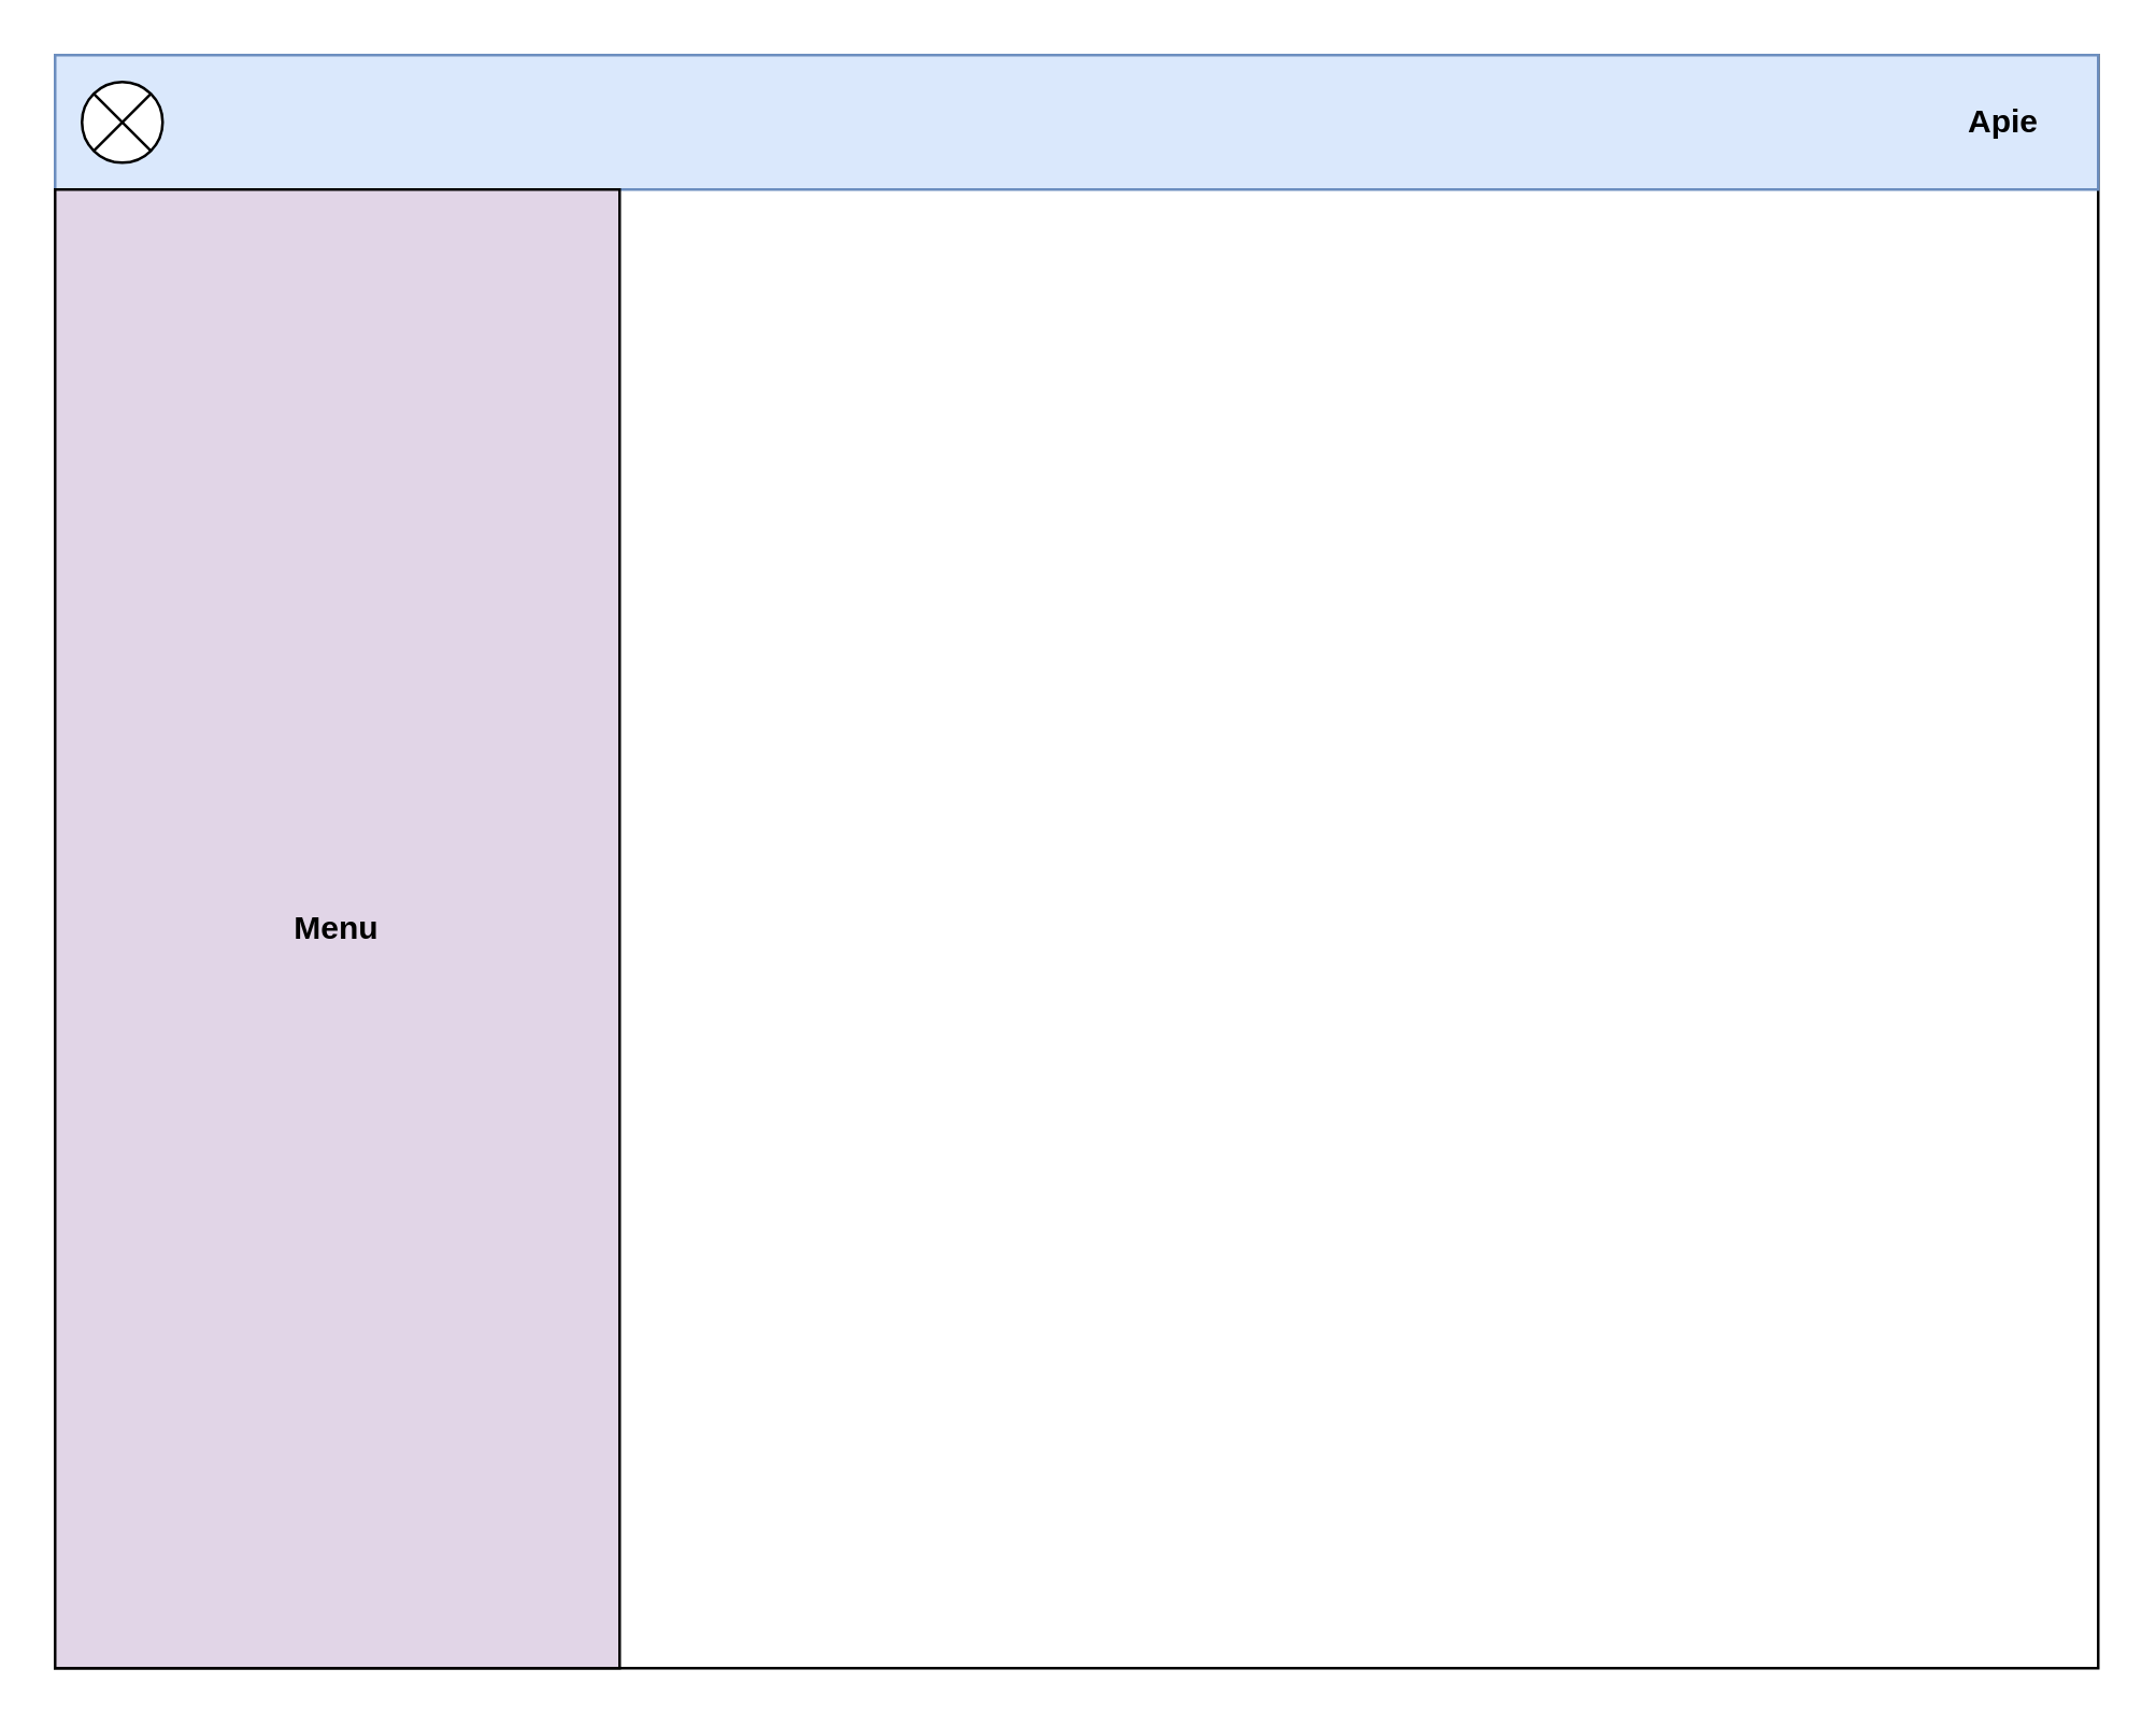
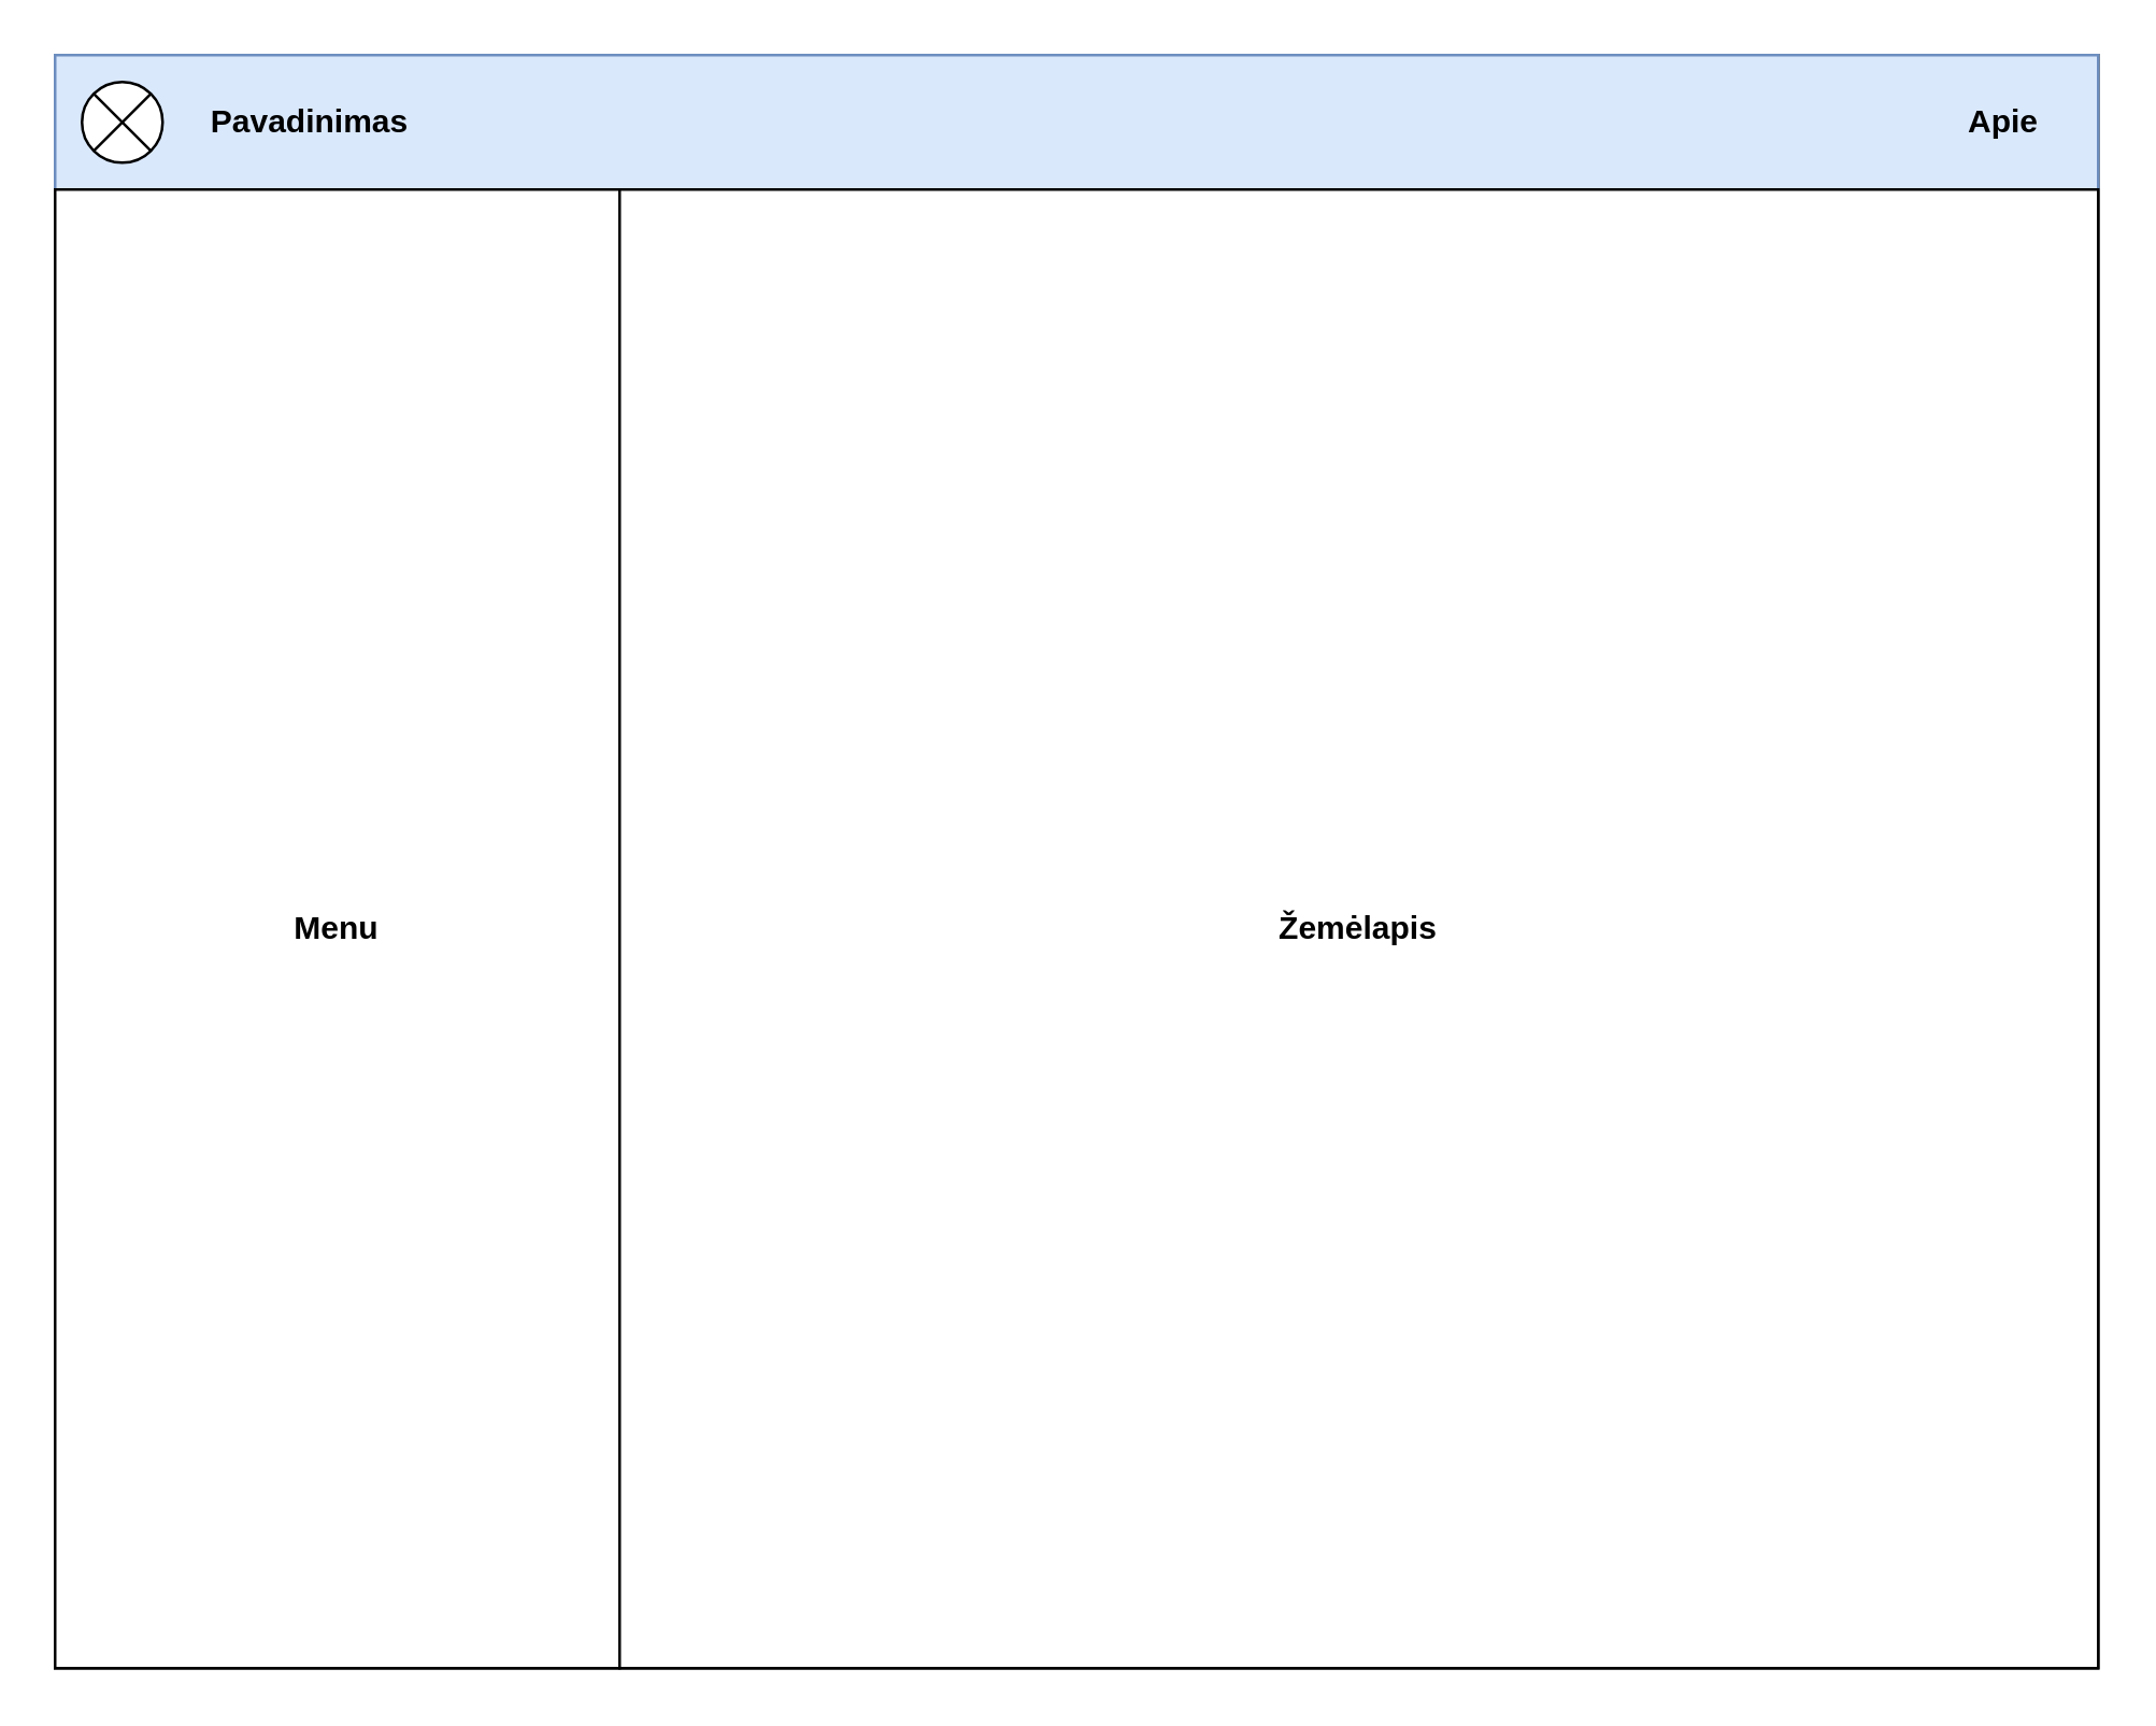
+ <mxCell id="4" value="Pavadinimas" style="text;html=1;align=center;verticalAlign=middle;whiteSpace=wrap;rounded=0;fontStyle=1" vertex="1" parent="1"><mxGeometry x="70" y="30" width="90" height="30" as="geometry" /></mxCell>
- <mxCell id="7" value="Menu" style="rounded=0;whiteSpace=wrap;html=1;fontStyle=1;fillColor=#e1d5e7;" vertex="1" parent="1"><mxGeometry x="20" y="70" width="210" height="550" as="geometry" /></mxCell>
+ <mxCell id="7" value="Menu" style="rounded=0;whiteSpace=wrap;html=1;fontStyle=1" vertex="1" parent="1"><mxGeometry x="20" y="70" width="210" height="550" as="geometry" /></mxCell>
+ <mxCell id="8" value="Žemėlapis" style="rounded=0;whiteSpace=wrap;html=1;fontStyle=1" vertex="1" parent="1"><mxGeometry x="230" y="70" width="550" height="550" as="geometry" /></mxCell>
